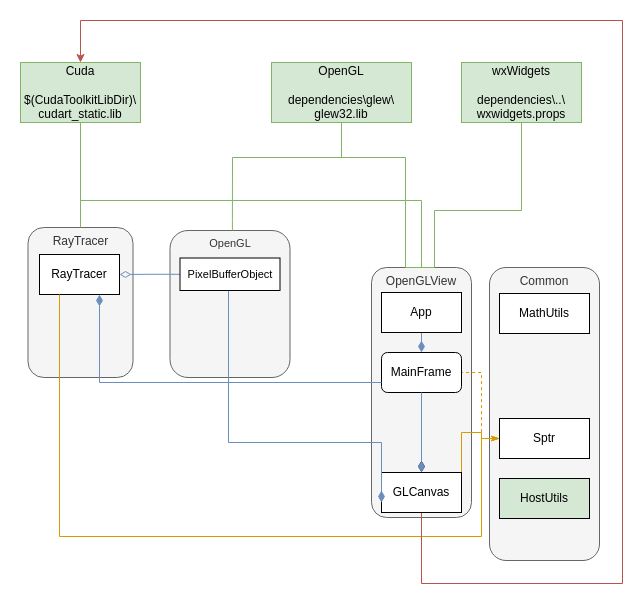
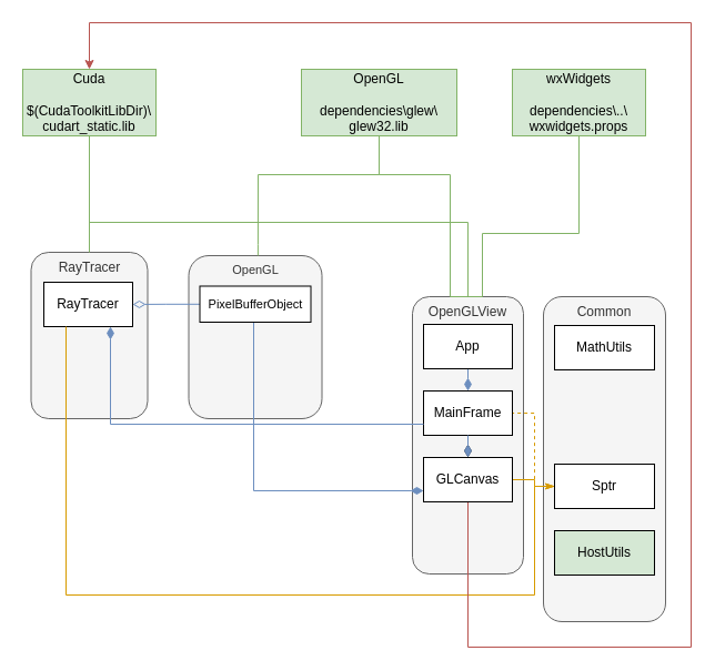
- <mxCell id="22" value="MainFrame" style="whiteSpace=wrap;html=1;rounded=1;" parent="1" vertex="1"><mxGeometry x="381" y="352" width="80" height="40" as="geometry" /></mxCell>
+ <mxCell id="22" value="MainFrame" style="rounded=0;whiteSpace=wrap;html=1;" parent="1" vertex="1"><mxGeometry x="381" y="352" width="80" height="40" as="geometry" /></mxCell>
- <mxCell id="24" value="GLCanvas" style="rounded=0;whiteSpace=wrap;html=1;fillColor=#FFFFFF;strokeColor=default;" parent="1" vertex="1"><mxGeometry x="381" y="472" width="80" height="40" as="geometry" /></mxCell>
+ <mxCell id="24" value="GLCanvas" style="rounded=0;whiteSpace=wrap;html=1;fillColor=#FFFFFF;strokeColor=default;" parent="1" vertex="1"><mxGeometry x="381" y="412" width="80" height="40" as="geometry" /></mxCell>
